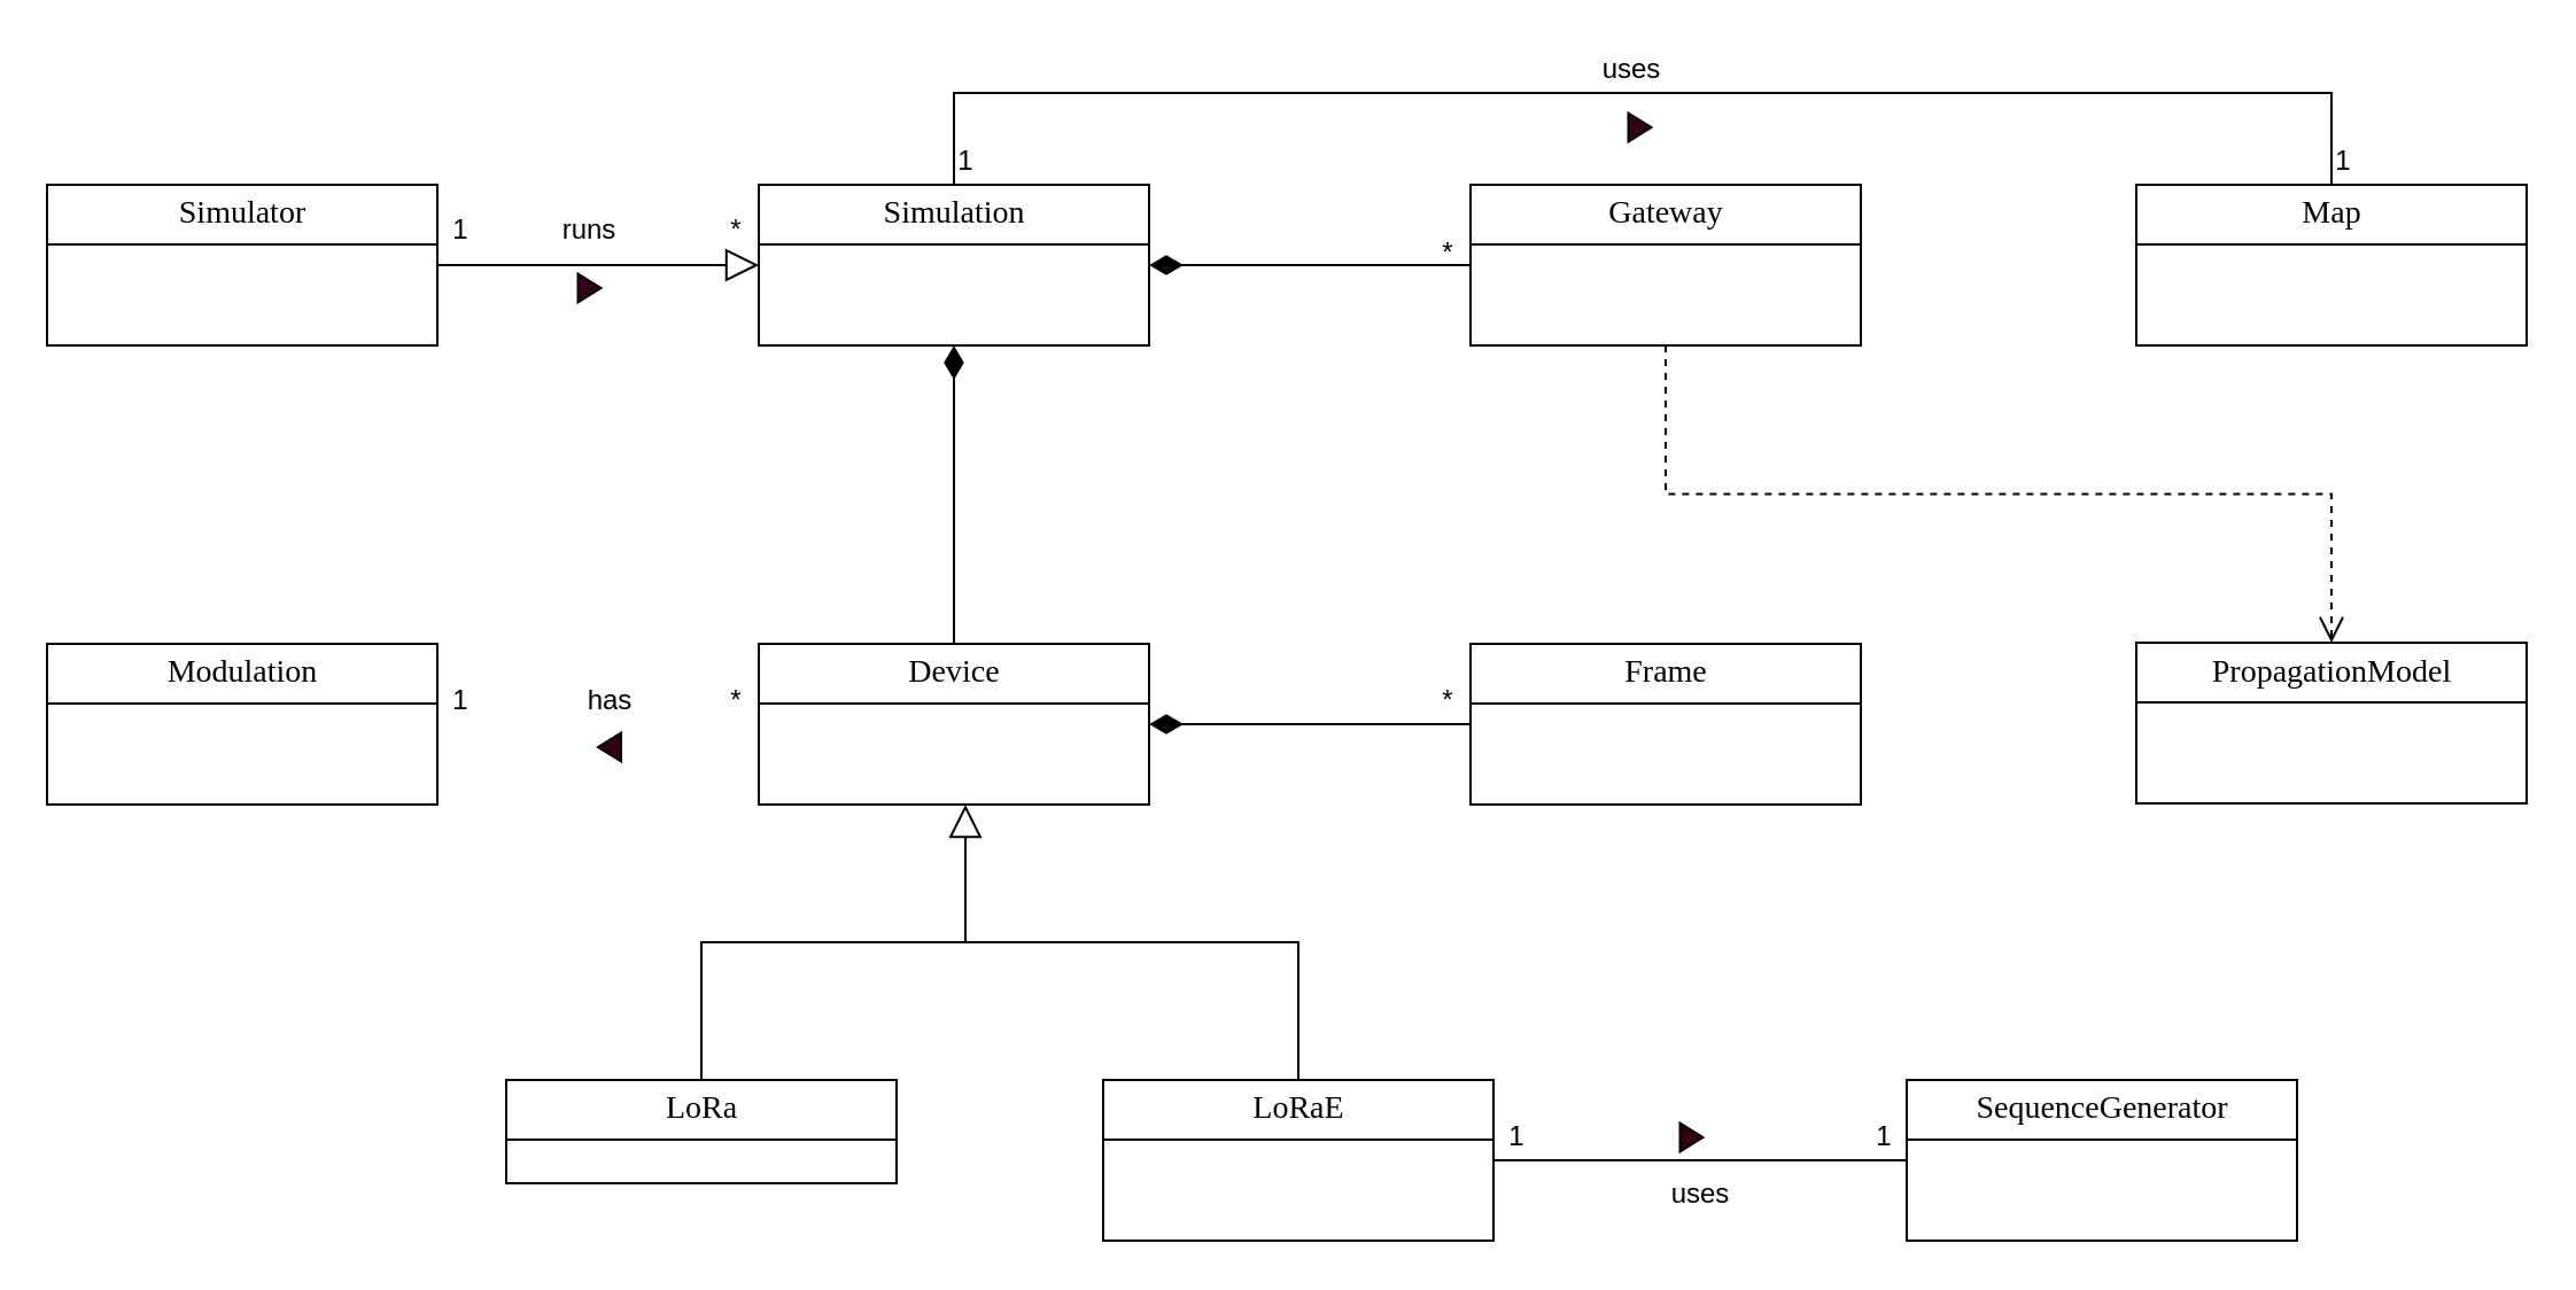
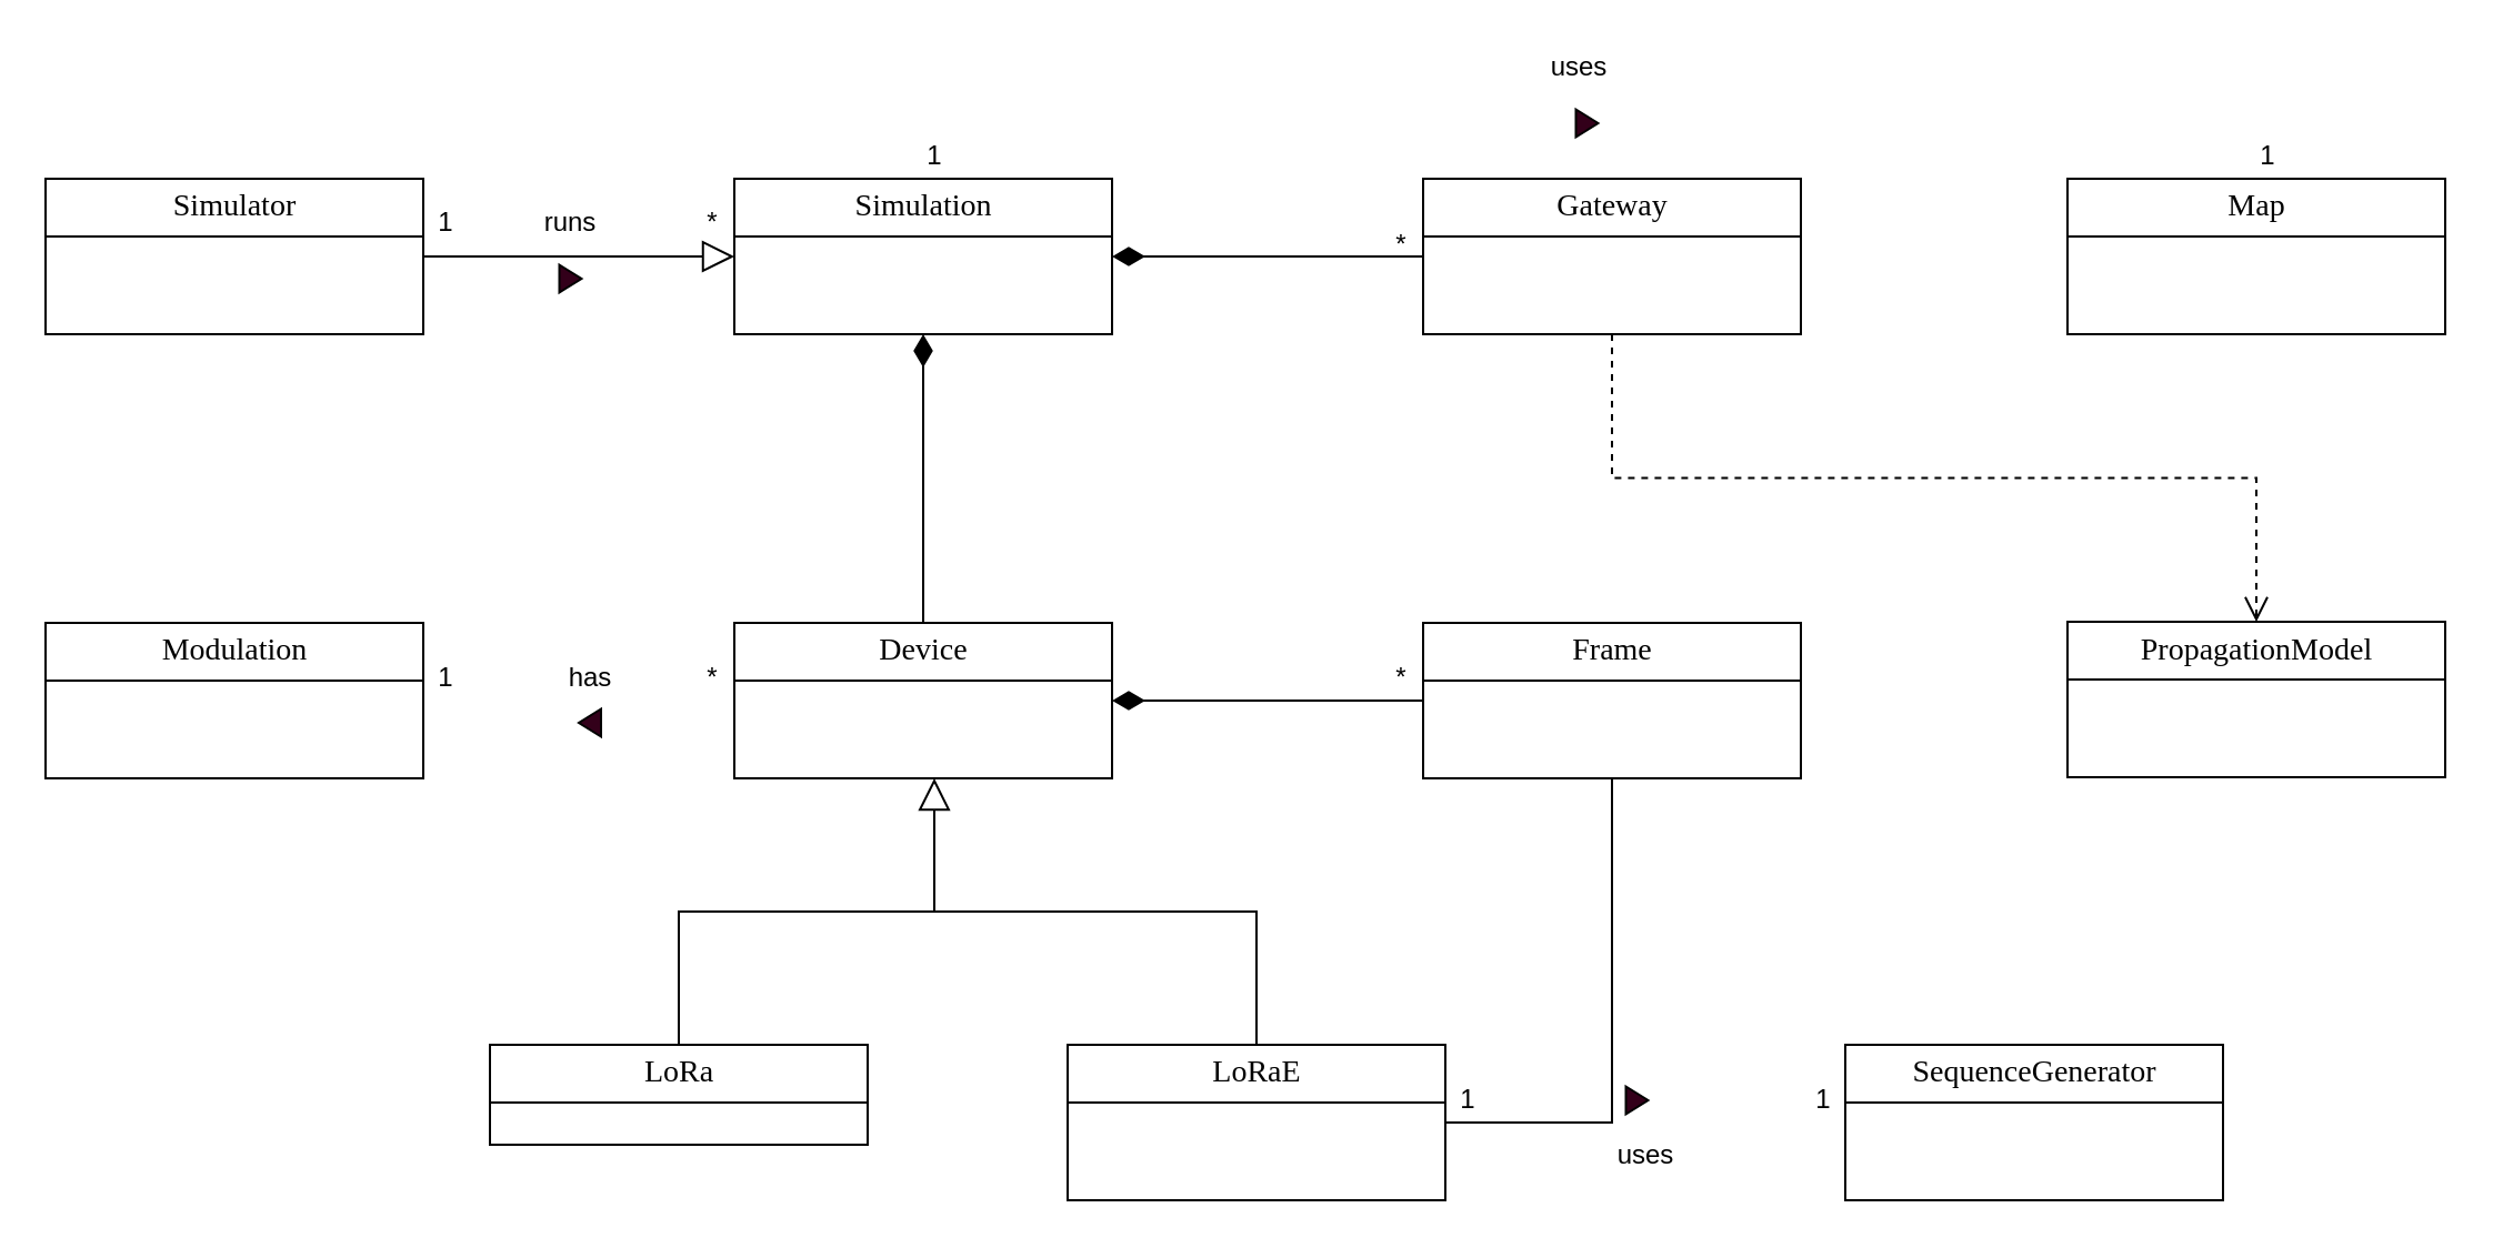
- <mxCell id="4" style="edgeStyle=orthogonalEdgeStyle;rounded=0;orthogonalLoop=1;jettySize=auto;html=1;exitX=0.5;exitY=0;exitDx=0;exitDy=0;entryX=0.5;entryY=0;entryDx=0;entryDy=0;endArrow=none;endFill=0;endSize=12;" parent="1" source="5" target="9" edge="1"><mxGeometry relative="1" as="geometry"><Array as="points"><mxPoint x="415" y="40" /><mxPoint x="1015" y="40" /></Array></mxGeometry></mxCell>
- <mxCell id="14" style="edgeStyle=orthogonalEdgeStyle;rounded=0;orthogonalLoop=1;jettySize=auto;html=1;exitX=1;exitY=0.5;exitDx=0;exitDy=0;entryX=0;entryY=0.5;entryDx=0;entryDy=0;endArrow=none;endFill=0;" parent="1" source="16" target="17" edge="1"><mxGeometry relative="1" as="geometry" /></mxCell>
+ <mxCell id="14" style="edgeStyle=orthogonalEdgeStyle;rounded=0;orthogonalLoop=1;jettySize=auto;html=1;exitX=1;exitY=0.5;exitDx=0;exitDy=0;endArrow=none;endFill=0;" parent="1" source="16" target="19" edge="1"><mxGeometry relative="1" as="geometry" /></mxCell>
